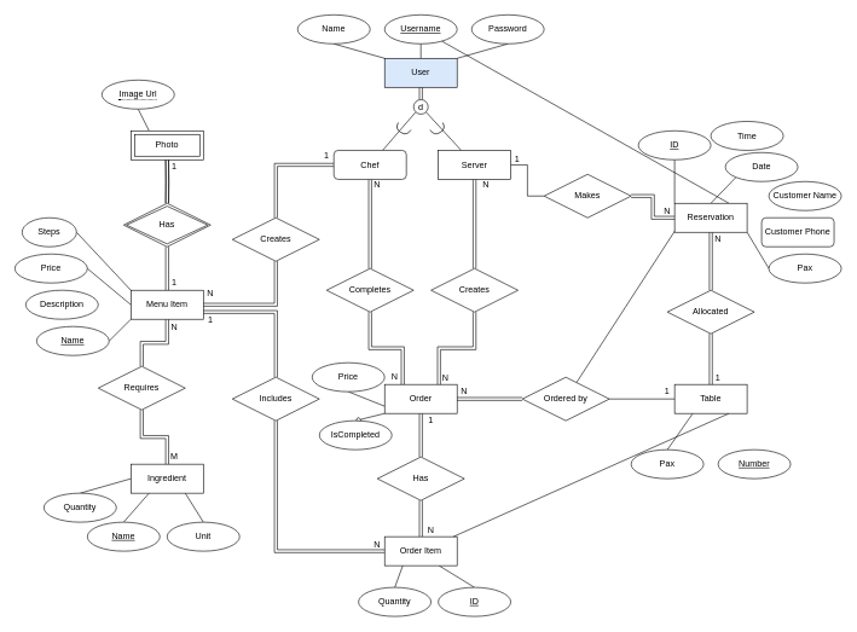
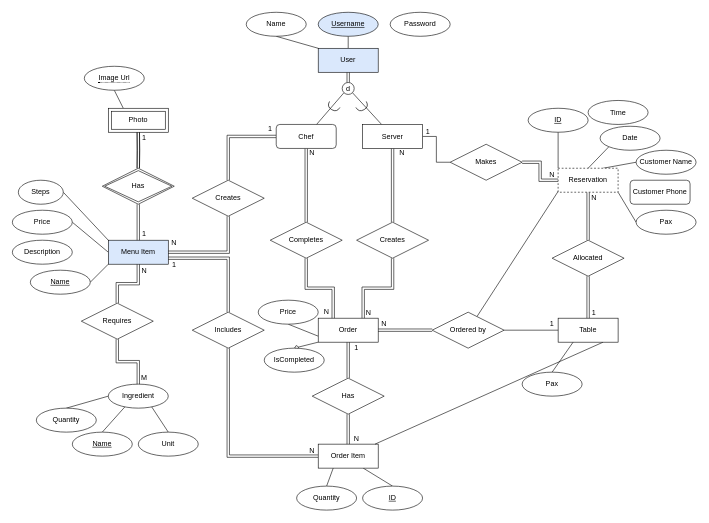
- <mxCell id="73" value="&lt;u&gt;Username&lt;/u&gt;" style="ellipse;whiteSpace=wrap;html=1;align=center;" vertex="1" parent="1"><mxGeometry x="530" y="20" width="100" height="40" as="geometry" /></mxCell>
+ <mxCell id="73" value="&lt;u&gt;Username&lt;/u&gt;" style="ellipse;whiteSpace=wrap;html=1;align=center;fillColor=#dae8fc;" vertex="1" parent="1"><mxGeometry x="530" y="20" width="100" height="40" as="geometry" /></mxCell>
- <mxCell id="7" style="edgeStyle=none;rounded=0;orthogonalLoop=1;jettySize=auto;html=1;exitX=1;exitY=0;exitDx=0;exitDy=0;entryX=0.5;entryY=1;entryDx=0;entryDy=0;endArrow=none;endFill=0;" edge="1" parent="1" source="8" target="74"><mxGeometry relative="1" as="geometry" /></mxCell>
- <mxCell id="24" style="edgeStyle=none;rounded=0;orthogonalLoop=1;jettySize=auto;html=1;exitX=0.75;exitY=0;exitDx=0;exitDy=0;endArrow=none;endFill=0;" edge="1" parent="1" source="26" target="73"><mxGeometry relative="1" as="geometry" /></mxCell>
+ <mxCell id="24" style="edgeStyle=none;rounded=0;orthogonalLoop=1;jettySize=auto;html=1;exitX=0.75;exitY=0;exitDx=0;exitDy=0;entryX=0;entryY=0.5;entryDx=0;entryDy=0;endArrow=none;endFill=0;" edge="1" parent="1" source="26" target="76"><mxGeometry relative="1" as="geometry" /></mxCell>
- <mxCell id="26" value="Reservation" style="whiteSpace=wrap;html=1;align=center;" vertex="1" parent="1"><mxGeometry x="930" y="280" width="100" height="40" as="geometry" /></mxCell>
+ <mxCell id="26" value="Reservation" style="whiteSpace=wrap;html=1;align=center;dashed=1;" vertex="1" parent="1"><mxGeometry x="930" y="280" width="100" height="40" as="geometry" /></mxCell>
- <mxCell id="94" value="Description" style="ellipse;whiteSpace=wrap;html=1;align=center;" vertex="1" parent="1"><mxGeometry x="35" y="400" width="100" height="40" as="geometry" /></mxCell>
+ <mxCell id="94" value="Description" style="ellipse;whiteSpace=wrap;html=1;align=center;" vertex="1" parent="1"><mxGeometry x="20" y="400" width="100" height="40" as="geometry" /></mxCell>
- <mxCell id="35" value="Menu Item" style="whiteSpace=wrap;html=1;align=center;" vertex="1" parent="1"><mxGeometry x="180" y="400" width="100" height="40" as="geometry" /></mxCell>
+ <mxCell id="35" value="Menu Item" style="whiteSpace=wrap;html=1;align=center;fillColor=#dae8fc;" vertex="1" parent="1"><mxGeometry x="180" y="400" width="100" height="40" as="geometry" /></mxCell>
- <mxCell id="79" value="&lt;u&gt;Number&lt;/u&gt;" style="ellipse;whiteSpace=wrap;html=1;align=center;" vertex="1" parent="1"><mxGeometry x="990" y="620" width="100" height="40" as="geometry" /></mxCell>
- <mxCell id="47" value="Ingredient" style="whiteSpace=wrap;html=1;align=center;" vertex="1" parent="1"><mxGeometry x="180" y="640" width="100" height="40" as="geometry" /></mxCell>
+ <mxCell id="47" value="Ingredient" style="ellipse;whiteSpace=wrap;html=1;align=center;" vertex="1" parent="1"><mxGeometry x="180" y="640" width="100" height="40" as="geometry" /></mxCell>
